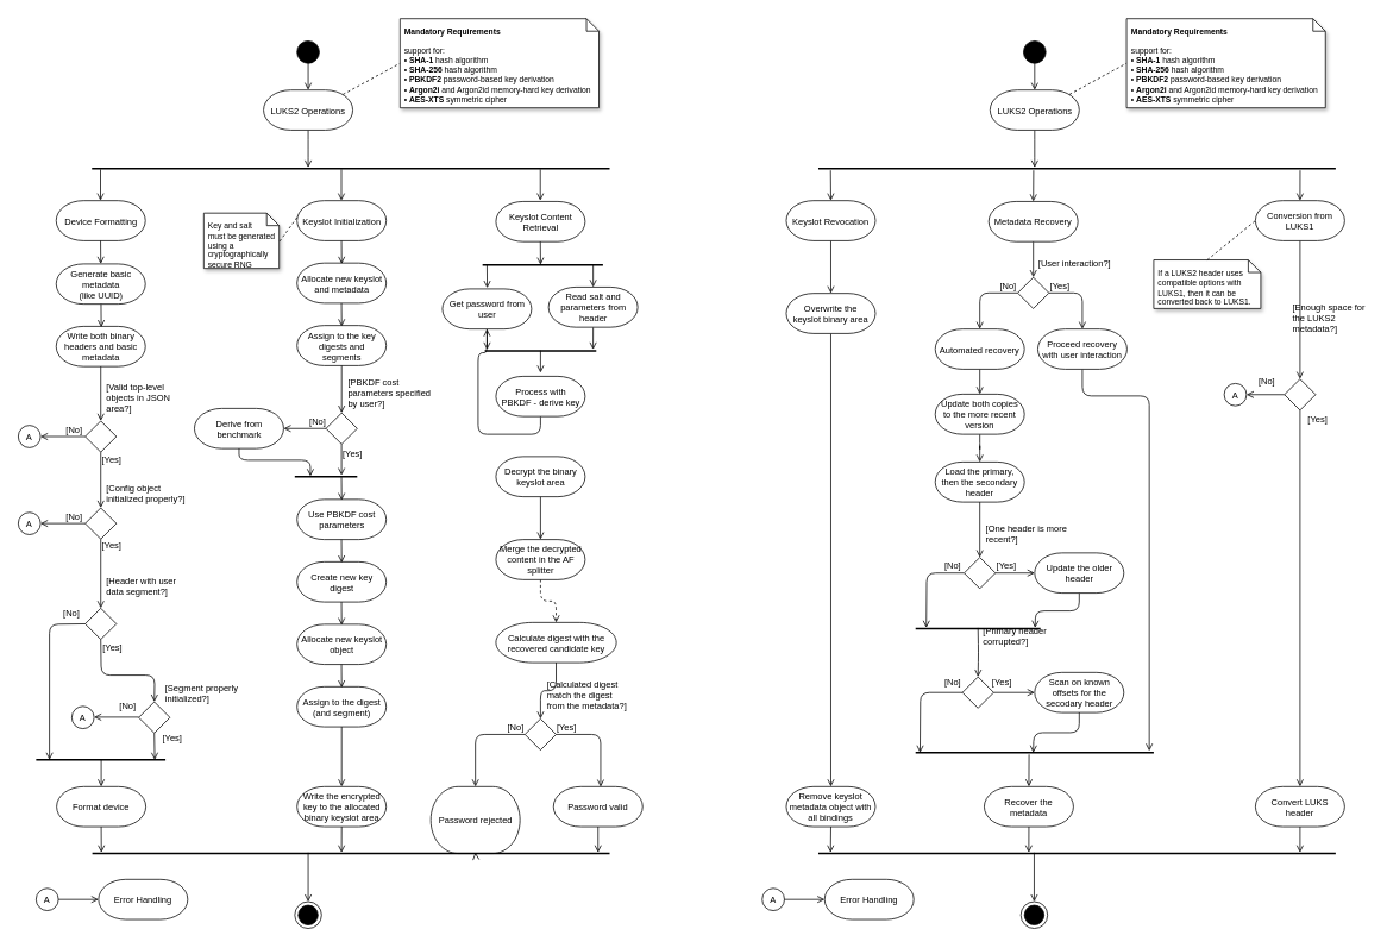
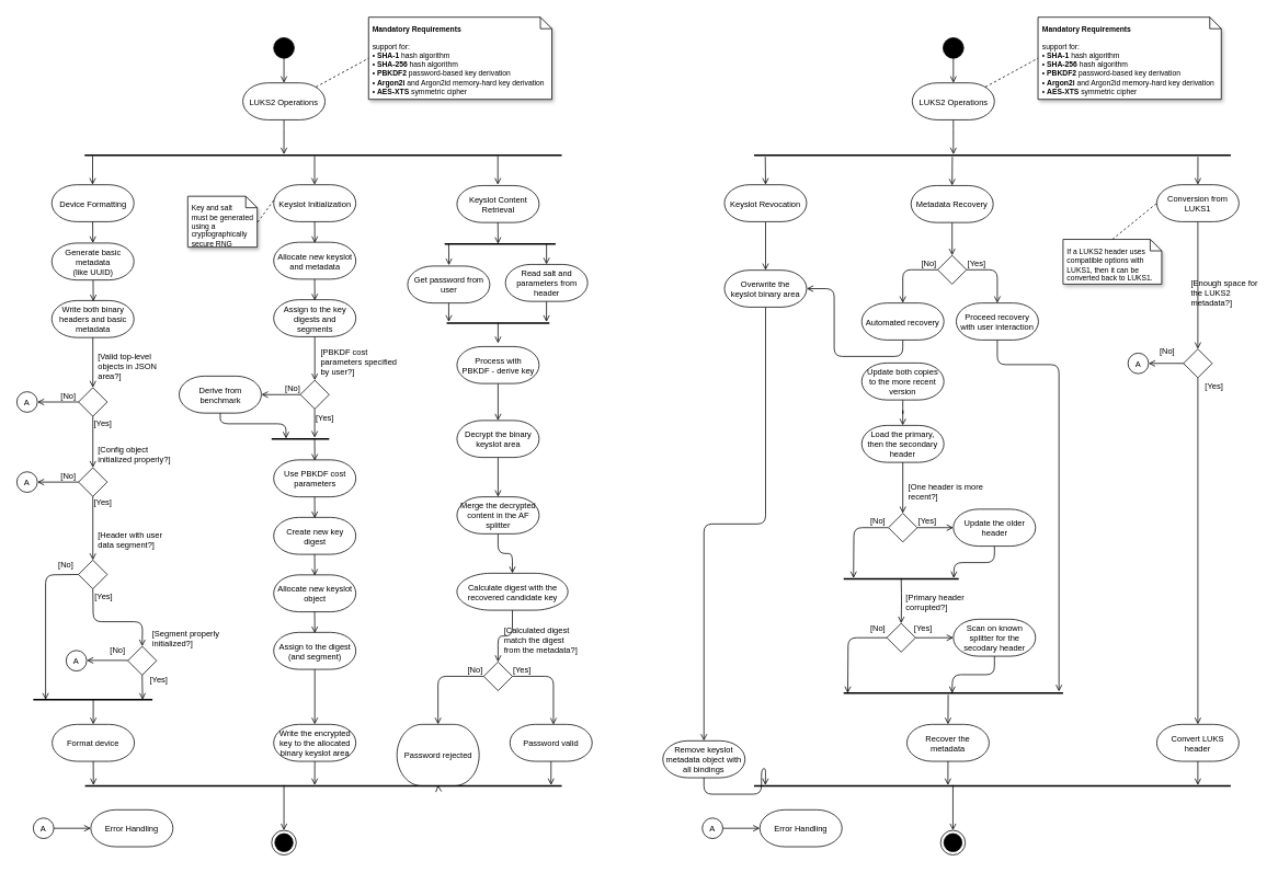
- <mxCell id="145" value="[User interaction?]" style="text;html=1;strokeColor=none;fillColor=none;align=left;verticalAlign=middle;whiteSpace=wrap;rounded=0;shadow=1;fontSize=10;fontColor=#000000;" parent="1" vertex="1"><mxGeometry x="1162" y="279" width="95" height="29" as="geometry" /></mxCell>
- <mxCell id="132" style="edgeStyle=orthogonalEdgeStyle;rounded=1;jumpSize=6;orthogonalLoop=1;jettySize=auto;html=1;exitX=0.5;exitY=1;exitDx=0;exitDy=0;exitPerimeter=0;entryX=0.5;entryY=0;entryDx=0;entryDy=0;entryPerimeter=0;startArrow=none;startFill=0;endArrow=open;endFill=0;strokeColor=#000000;strokeWidth=1;fontSize=9;fontColor=#000000;" parent="1" source="133" target="140" edge="1"><mxGeometry relative="1" as="geometry" /></mxCell>
+ <mxCell id="132" style="edgeStyle=orthogonalEdgeStyle;rounded=1;jumpSize=6;orthogonalLoop=1;jettySize=auto;html=1;exitX=0.5;exitY=1;exitDx=0;exitDy=0;exitPerimeter=0;startArrow=none;startFill=0;endArrow=open;endFill=0;strokeColor=#000000;strokeWidth=1;fontSize=9;fontColor=#000000;" parent="1" source="133" target="129" edge="1"><mxGeometry relative="1" as="geometry" /></mxCell>
- <mxCell id="92" style="edgeStyle=orthogonalEdgeStyle;rounded=1;jumpSize=6;orthogonalLoop=1;jettySize=auto;html=1;exitX=0.5;exitY=1;exitDx=0;exitDy=0;exitPerimeter=0;startArrow=none;startFill=0;endArrow=open;endFill=0;strokeColor=#000000;strokeWidth=1;fontSize=10;fontColor=#000000;" parent="1" source="93" target="89" edge="1"><mxGeometry relative="1" as="geometry" /></mxCell>
+ <mxCell id="92" style="edgeStyle=orthogonalEdgeStyle;rounded=1;jumpSize=6;orthogonalLoop=1;jettySize=auto;html=1;exitX=0.5;exitY=1;exitDx=0;exitDy=0;exitPerimeter=0;startArrow=none;startFill=0;endArrow=open;endFill=0;strokeColor=#000000;strokeWidth=1;fontSize=10;fontColor=#000000;" parent="1" source="93" target="95" edge="1"><mxGeometry relative="1" as="geometry" /></mxCell>
- <mxCell id="96" style="edgeStyle=orthogonalEdgeStyle;rounded=1;jumpSize=6;orthogonalLoop=1;jettySize=auto;html=1;exitX=0.5;exitY=1;exitDx=0;exitDy=0;exitPerimeter=0;entryX=0.5;entryY=0;entryDx=0;entryDy=0;entryPerimeter=0;startArrow=none;startFill=0;endArrow=open;endFill=0;strokeColor=#000000;strokeWidth=1;fontSize=10;fontColor=#000000;dashed=1;" parent="1" source="97" target="99" edge="1"><mxGeometry relative="1" as="geometry" /></mxCell>
+ <mxCell id="96" style="edgeStyle=orthogonalEdgeStyle;rounded=1;jumpSize=6;orthogonalLoop=1;jettySize=auto;html=1;exitX=0.5;exitY=1;exitDx=0;exitDy=0;exitPerimeter=0;entryX=0.5;entryY=0;entryDx=0;entryDy=0;entryPerimeter=0;startArrow=none;startFill=0;endArrow=open;endFill=0;strokeColor=#000000;strokeWidth=1;fontSize=10;fontColor=#000000;" parent="1" source="97" target="99" edge="1"><mxGeometry relative="1" as="geometry" /></mxCell>
- <mxCell id="156" value="[Primary header corrupted?]" style="text;html=1;strokeColor=none;fillColor=none;align=left;verticalAlign=middle;whiteSpace=wrap;rounded=0;shadow=1;fontSize=10;fontColor=#000000;" parent="1" vertex="1"><mxGeometry x="1100" y="698" width="95" height="29" as="geometry" /></mxCell>
+ <mxCell id="156" value="[Primary header corrupted?]" style="text;html=1;strokeColor=none;fillColor=none;align=left;verticalAlign=middle;whiteSpace=wrap;rounded=0;shadow=1;fontSize=10;fontColor=#000000;" parent="1" vertex="1"><mxGeometry x="1100" y="718" width="95" height="29" as="geometry" /></mxCell>
- <mxCell id="151" value="Scan on known offsets for the secodary header" style="strokeWidth=1;html=1;shape=mxgraph.flowchart.terminator;whiteSpace=wrap;rounded=1;fontSize=10;fontColor=#000000;spacing=5;shadow=0;" parent="1" vertex="1"><mxGeometry x="1159.5" y="753" width="100" height="45" as="geometry" /></mxCell>
+ <mxCell id="151" value="Scan on known splitter for the secodary header" style="strokeWidth=1;html=1;shape=mxgraph.flowchart.terminator;whiteSpace=wrap;rounded=1;fontSize=10;fontColor=#000000;spacing=5;shadow=0;" parent="1" vertex="1"><mxGeometry x="1159.5" y="753" width="100" height="45" as="geometry" /></mxCell>
- <mxCell id="131" value="Remove keyslot metadata object with all bindings" style="strokeWidth=1;html=1;shape=mxgraph.flowchart.terminator;whiteSpace=wrap;rounded=1;fontSize=10;fontColor=#000000;spacing=5;shadow=0;" parent="1" vertex="1"><mxGeometry x="881" y="881" width="100" height="45" as="geometry" /></mxCell>
+ <mxCell id="131" value="Remove keyslot metadata object with all bindings" style="strokeWidth=1;html=1;shape=mxgraph.flowchart.terminator;whiteSpace=wrap;rounded=1;fontSize=10;fontColor=#000000;spacing=5;shadow=0;" parent="1" vertex="1"><mxGeometry x="806" y="901" width="100" height="45" as="geometry" /></mxCell>
